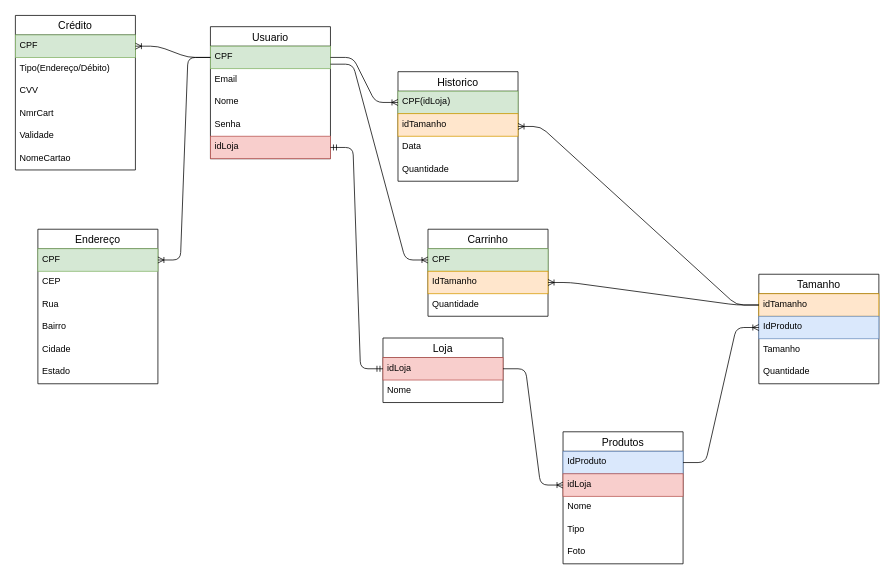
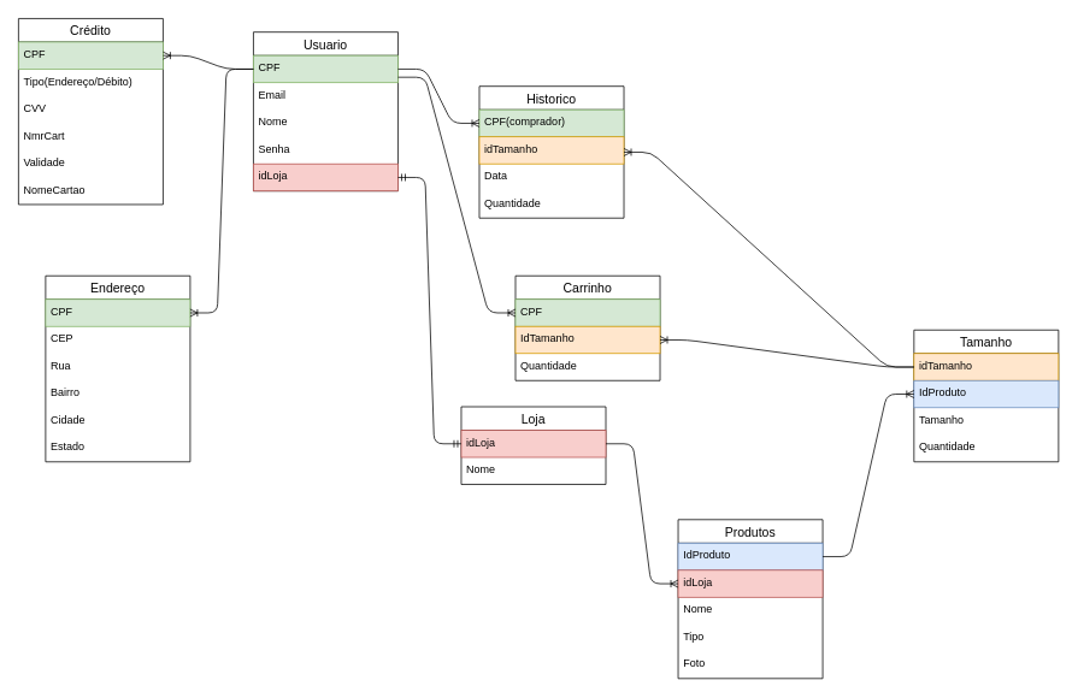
- <mxCell id="30" value="CPF(idLoja)" style="text;strokeColor=#82b366;fillColor=#d5e8d4;spacingLeft=4;spacingRight=4;overflow=hidden;rotatable=0;points=[[0,0.5],[1,0.5]];portConstraint=eastwest;fontSize=12;" vertex="1" parent="29"><mxGeometry y="26" width="160" height="30" as="geometry" /></mxCell>
+ <mxCell id="30" value="CPF(comprador)" style="text;strokeColor=#82b366;fillColor=#d5e8d4;spacingLeft=4;spacingRight=4;overflow=hidden;rotatable=0;points=[[0,0.5],[1,0.5]];portConstraint=eastwest;fontSize=12;" vertex="1" parent="29"><mxGeometry y="26" width="160" height="30" as="geometry" /></mxCell>
